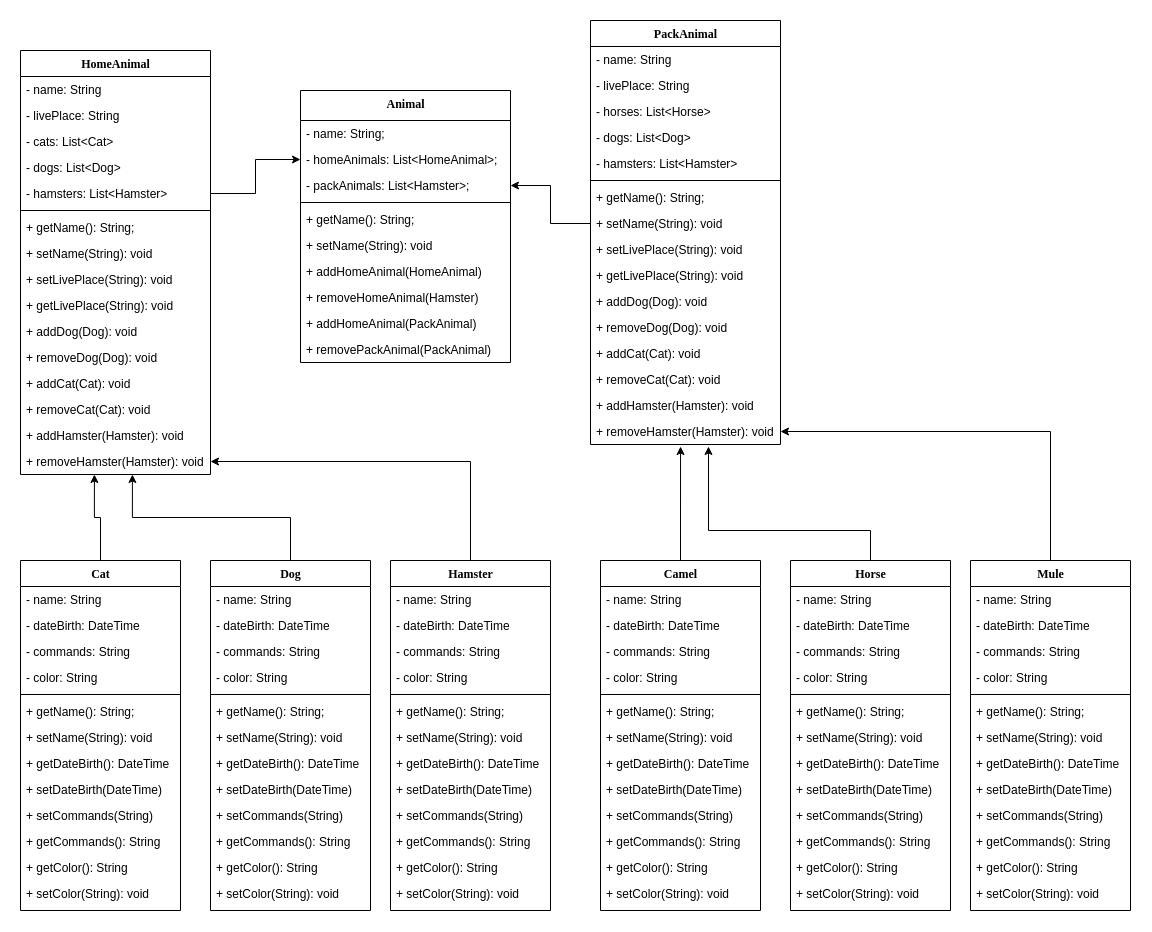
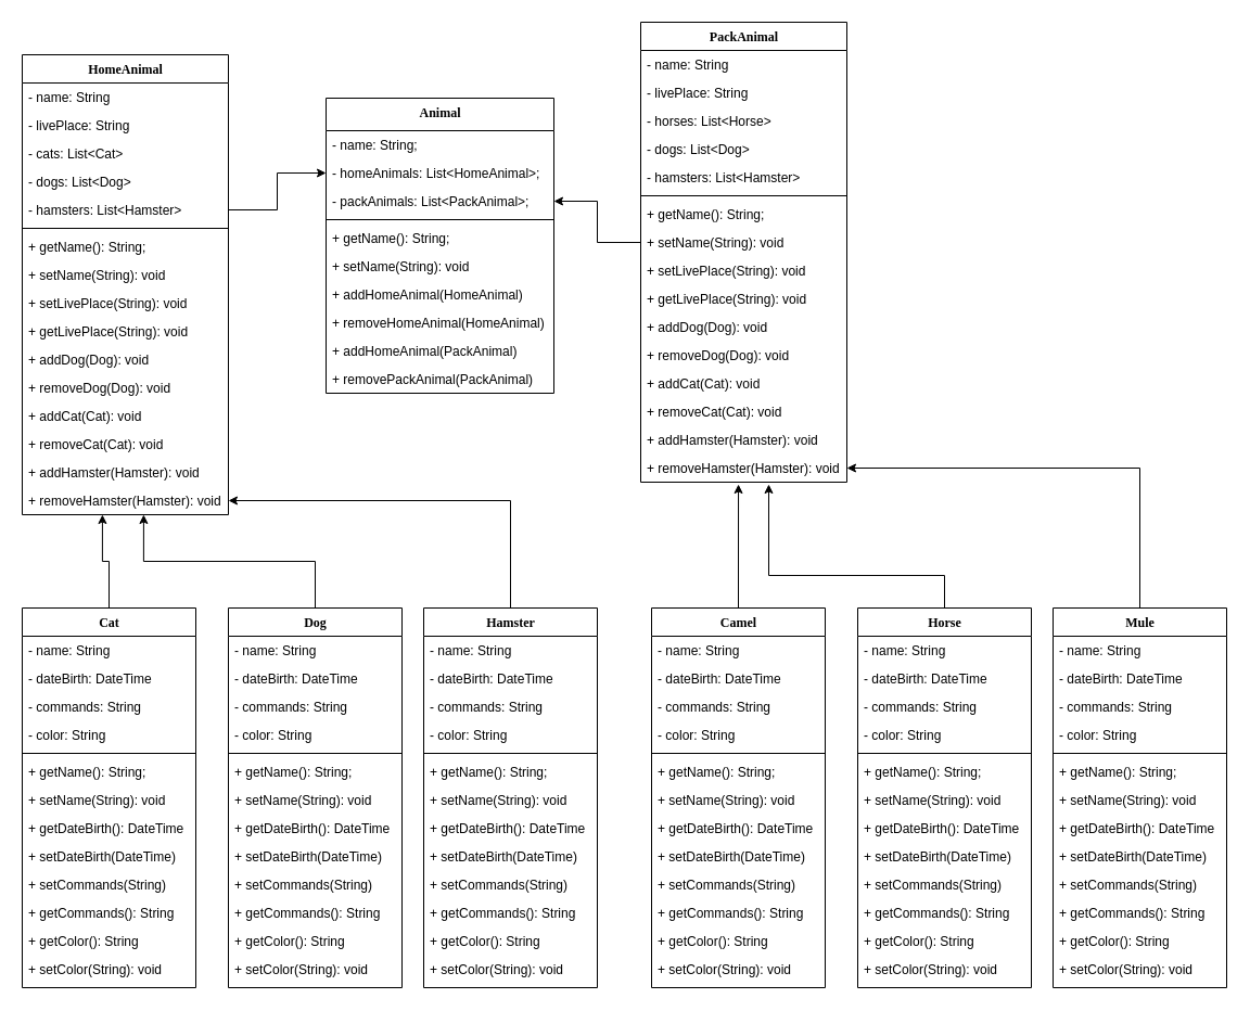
- <mxCell id="20" value="- packAnimals: List&amp;lt;Hamster&amp;gt;;" style="text;html=1;strokeColor=none;fillColor=none;align=left;verticalAlign=top;spacingLeft=4;spacingRight=4;whiteSpace=wrap;overflow=hidden;rotatable=0;points=[[0,0.5],[1,0.5]];portConstraint=eastwest;" parent="17" vertex="1"><mxGeometry y="82" width="210" height="26" as="geometry" /></mxCell>
+ <mxCell id="20" value="- packAnimals: List&amp;lt;PackAnimal&amp;gt;;" style="text;html=1;strokeColor=none;fillColor=none;align=left;verticalAlign=top;spacingLeft=4;spacingRight=4;whiteSpace=wrap;overflow=hidden;rotatable=0;points=[[0,0.5],[1,0.5]];portConstraint=eastwest;" parent="17" vertex="1"><mxGeometry y="82" width="210" height="26" as="geometry" /></mxCell>
- <mxCell id="25" value="+ removeHomeAnimal(Hamster)" style="text;html=1;strokeColor=none;fillColor=none;align=left;verticalAlign=top;spacingLeft=4;spacingRight=4;whiteSpace=wrap;overflow=hidden;rotatable=0;points=[[0,0.5],[1,0.5]];portConstraint=eastwest;" parent="17" vertex="1"><mxGeometry y="194" width="210" height="26" as="geometry" /></mxCell>
+ <mxCell id="25" value="+ removeHomeAnimal(HomeAnimal)" style="text;html=1;strokeColor=none;fillColor=none;align=left;verticalAlign=top;spacingLeft=4;spacingRight=4;whiteSpace=wrap;overflow=hidden;rotatable=0;points=[[0,0.5],[1,0.5]];portConstraint=eastwest;" parent="17" vertex="1"><mxGeometry y="194" width="210" height="26" as="geometry" /></mxCell>
